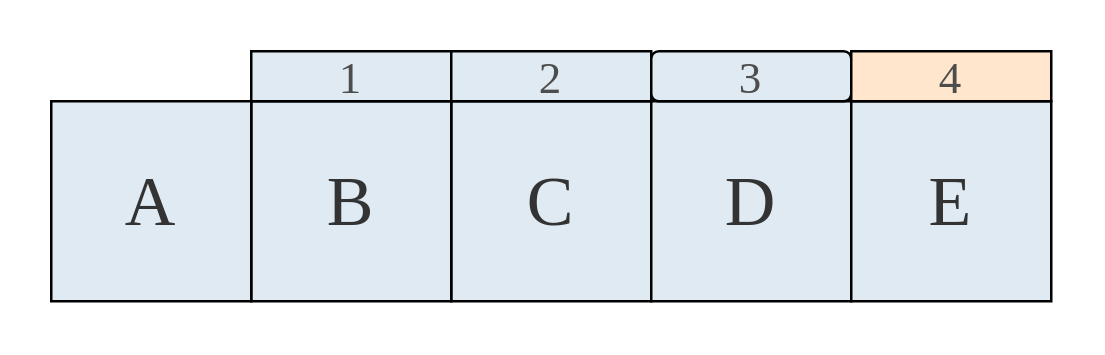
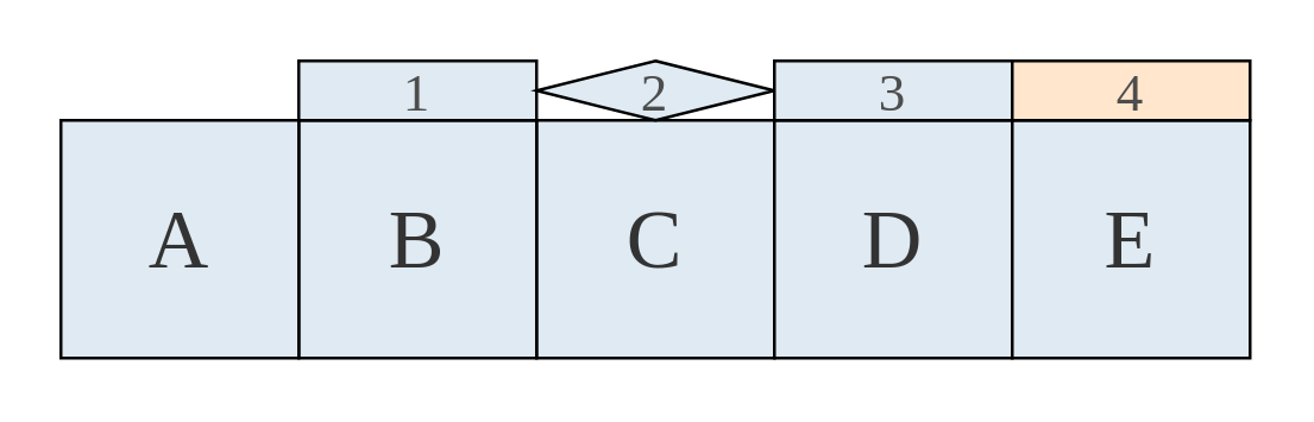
- <mxCell id="7" value="&lt;font style=&quot;color: rgb(77, 77, 77); font-size: 18px;&quot; face=&quot;Cascadia Code&quot;&gt;2&lt;/font&gt;" style="rounded=0;whiteSpace=wrap;html=1;strokeWidth=1;fillColor=#DFEAF2;fontSize=22;" vertex="1" parent="1"><mxGeometry x="180" y="20" width="80" height="20" as="geometry" /></mxCell>
+ <mxCell id="7" value="&lt;font style=&quot;color: rgb(77, 77, 77); font-size: 18px;&quot; face=&quot;Cascadia Code&quot;&gt;2&lt;/font&gt;" style="rhombus;whiteSpace=wrap;html=1;strokeWidth=1;fillColor=#DFEAF2;fontSize=22;" vertex="1" parent="1"><mxGeometry x="180" y="20" width="80" height="20" as="geometry" /></mxCell>
- <mxCell id="8" value="&lt;font style=&quot;color: rgb(77, 77, 77); font-size: 18px;&quot; face=&quot;Cascadia Code&quot;&gt;3&lt;/font&gt;" style="whiteSpace=wrap;html=1;strokeWidth=1;fillColor=#DFEAF2;fontSize=22;rounded=1;" vertex="1" parent="1"><mxGeometry x="260" y="20" width="80" height="20" as="geometry" /></mxCell>
+ <mxCell id="8" value="&lt;font style=&quot;color: rgb(77, 77, 77); font-size: 18px;&quot; face=&quot;Cascadia Code&quot;&gt;3&lt;/font&gt;" style="rounded=0;whiteSpace=wrap;html=1;strokeWidth=1;fillColor=#DFEAF2;fontSize=22;" vertex="1" parent="1"><mxGeometry x="260" y="20" width="80" height="20" as="geometry" /></mxCell>
